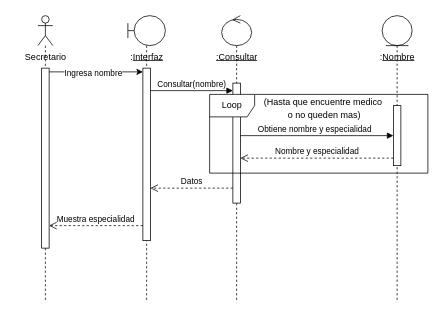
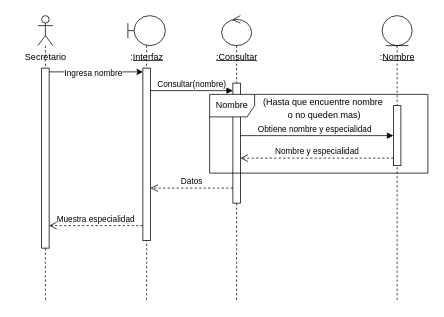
- <mxCell id="17" value="Loop" style="shape=umlFrame;whiteSpace=wrap;html=1;pointerEvents=0;" parent="1" vertex="1"><mxGeometry x="279" y="125" width="291" height="105" as="geometry" /></mxCell>
+ <mxCell id="17" value="Nombre" style="shape=umlFrame;whiteSpace=wrap;html=1;pointerEvents=0;" parent="1" vertex="1"><mxGeometry x="279" y="125" width="291" height="105" as="geometry" /></mxCell>
- <mxCell id="20" value="&lt;p style=&quot;line-height: 100%;&quot;&gt;(Hasta que encuentre medico&lt;/p&gt;&lt;p style=&quot;line-height: 0%;&quot;&gt;&amp;nbsp;o no queden mas)&lt;/p&gt;" style="text;html=1;align=center;verticalAlign=middle;resizable=0;points=[];autosize=1;strokeColor=none;fillColor=none;" parent="1" vertex="1"><mxGeometry x="340" y="110" width="180" height="60" as="geometry" /></mxCell>
+ <mxCell id="20" value="&lt;p style=&quot;line-height: 100%;&quot;&gt;(Hasta que encuentre nombre&lt;/p&gt;&lt;p style=&quot;line-height: 0%;&quot;&gt;&amp;nbsp;o no queden mas)&lt;/p&gt;" style="text;html=1;align=center;verticalAlign=middle;resizable=0;points=[];autosize=1;strokeColor=none;fillColor=none;" parent="1" vertex="1"><mxGeometry x="340" y="110" width="180" height="60" as="geometry" /></mxCell>
